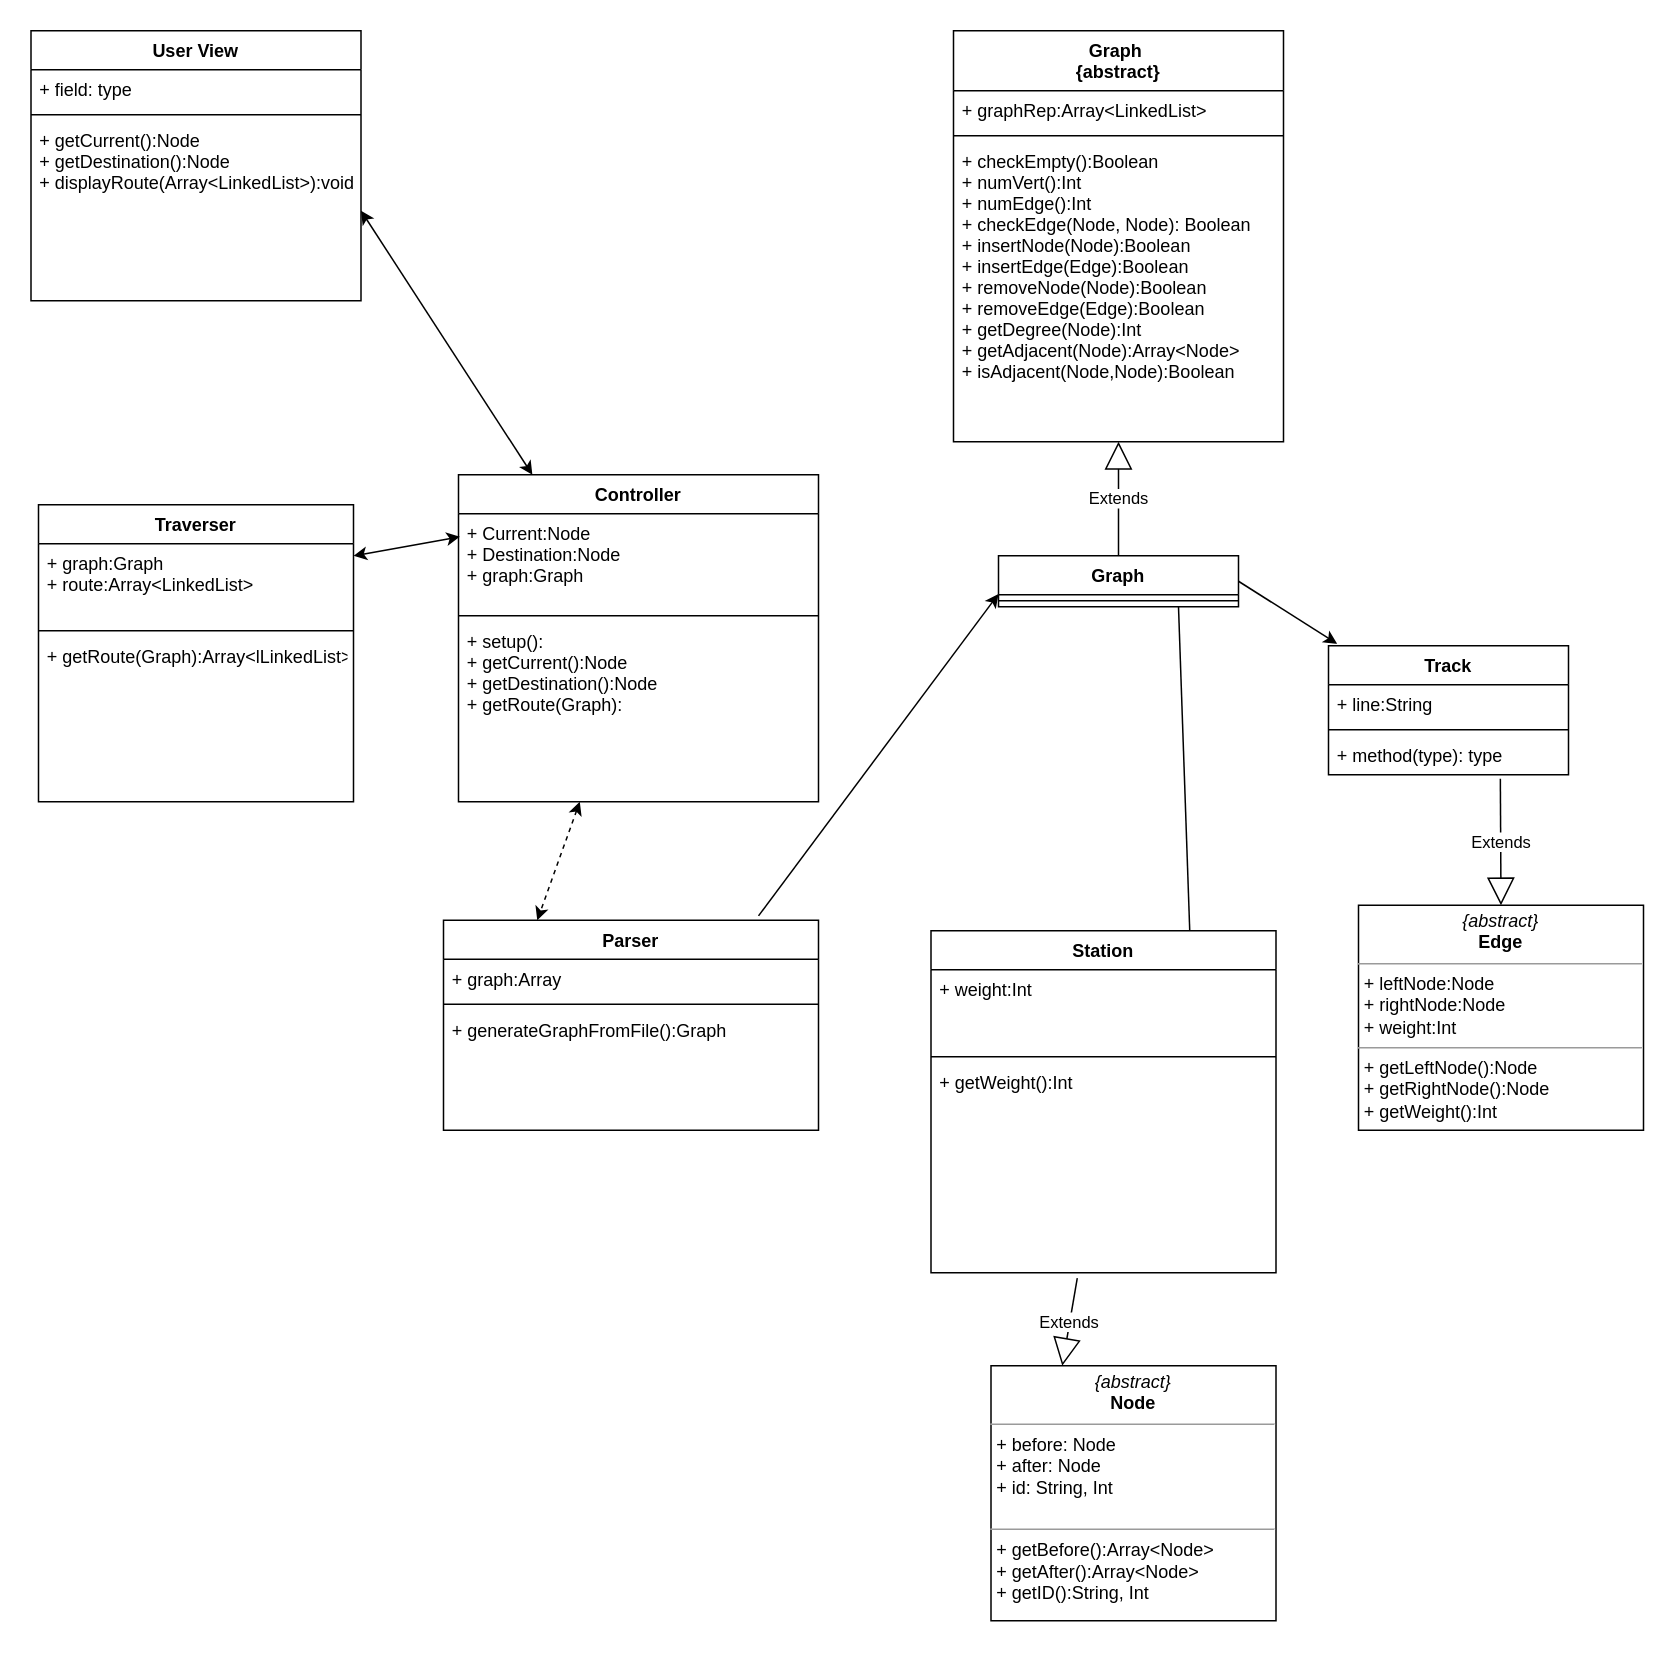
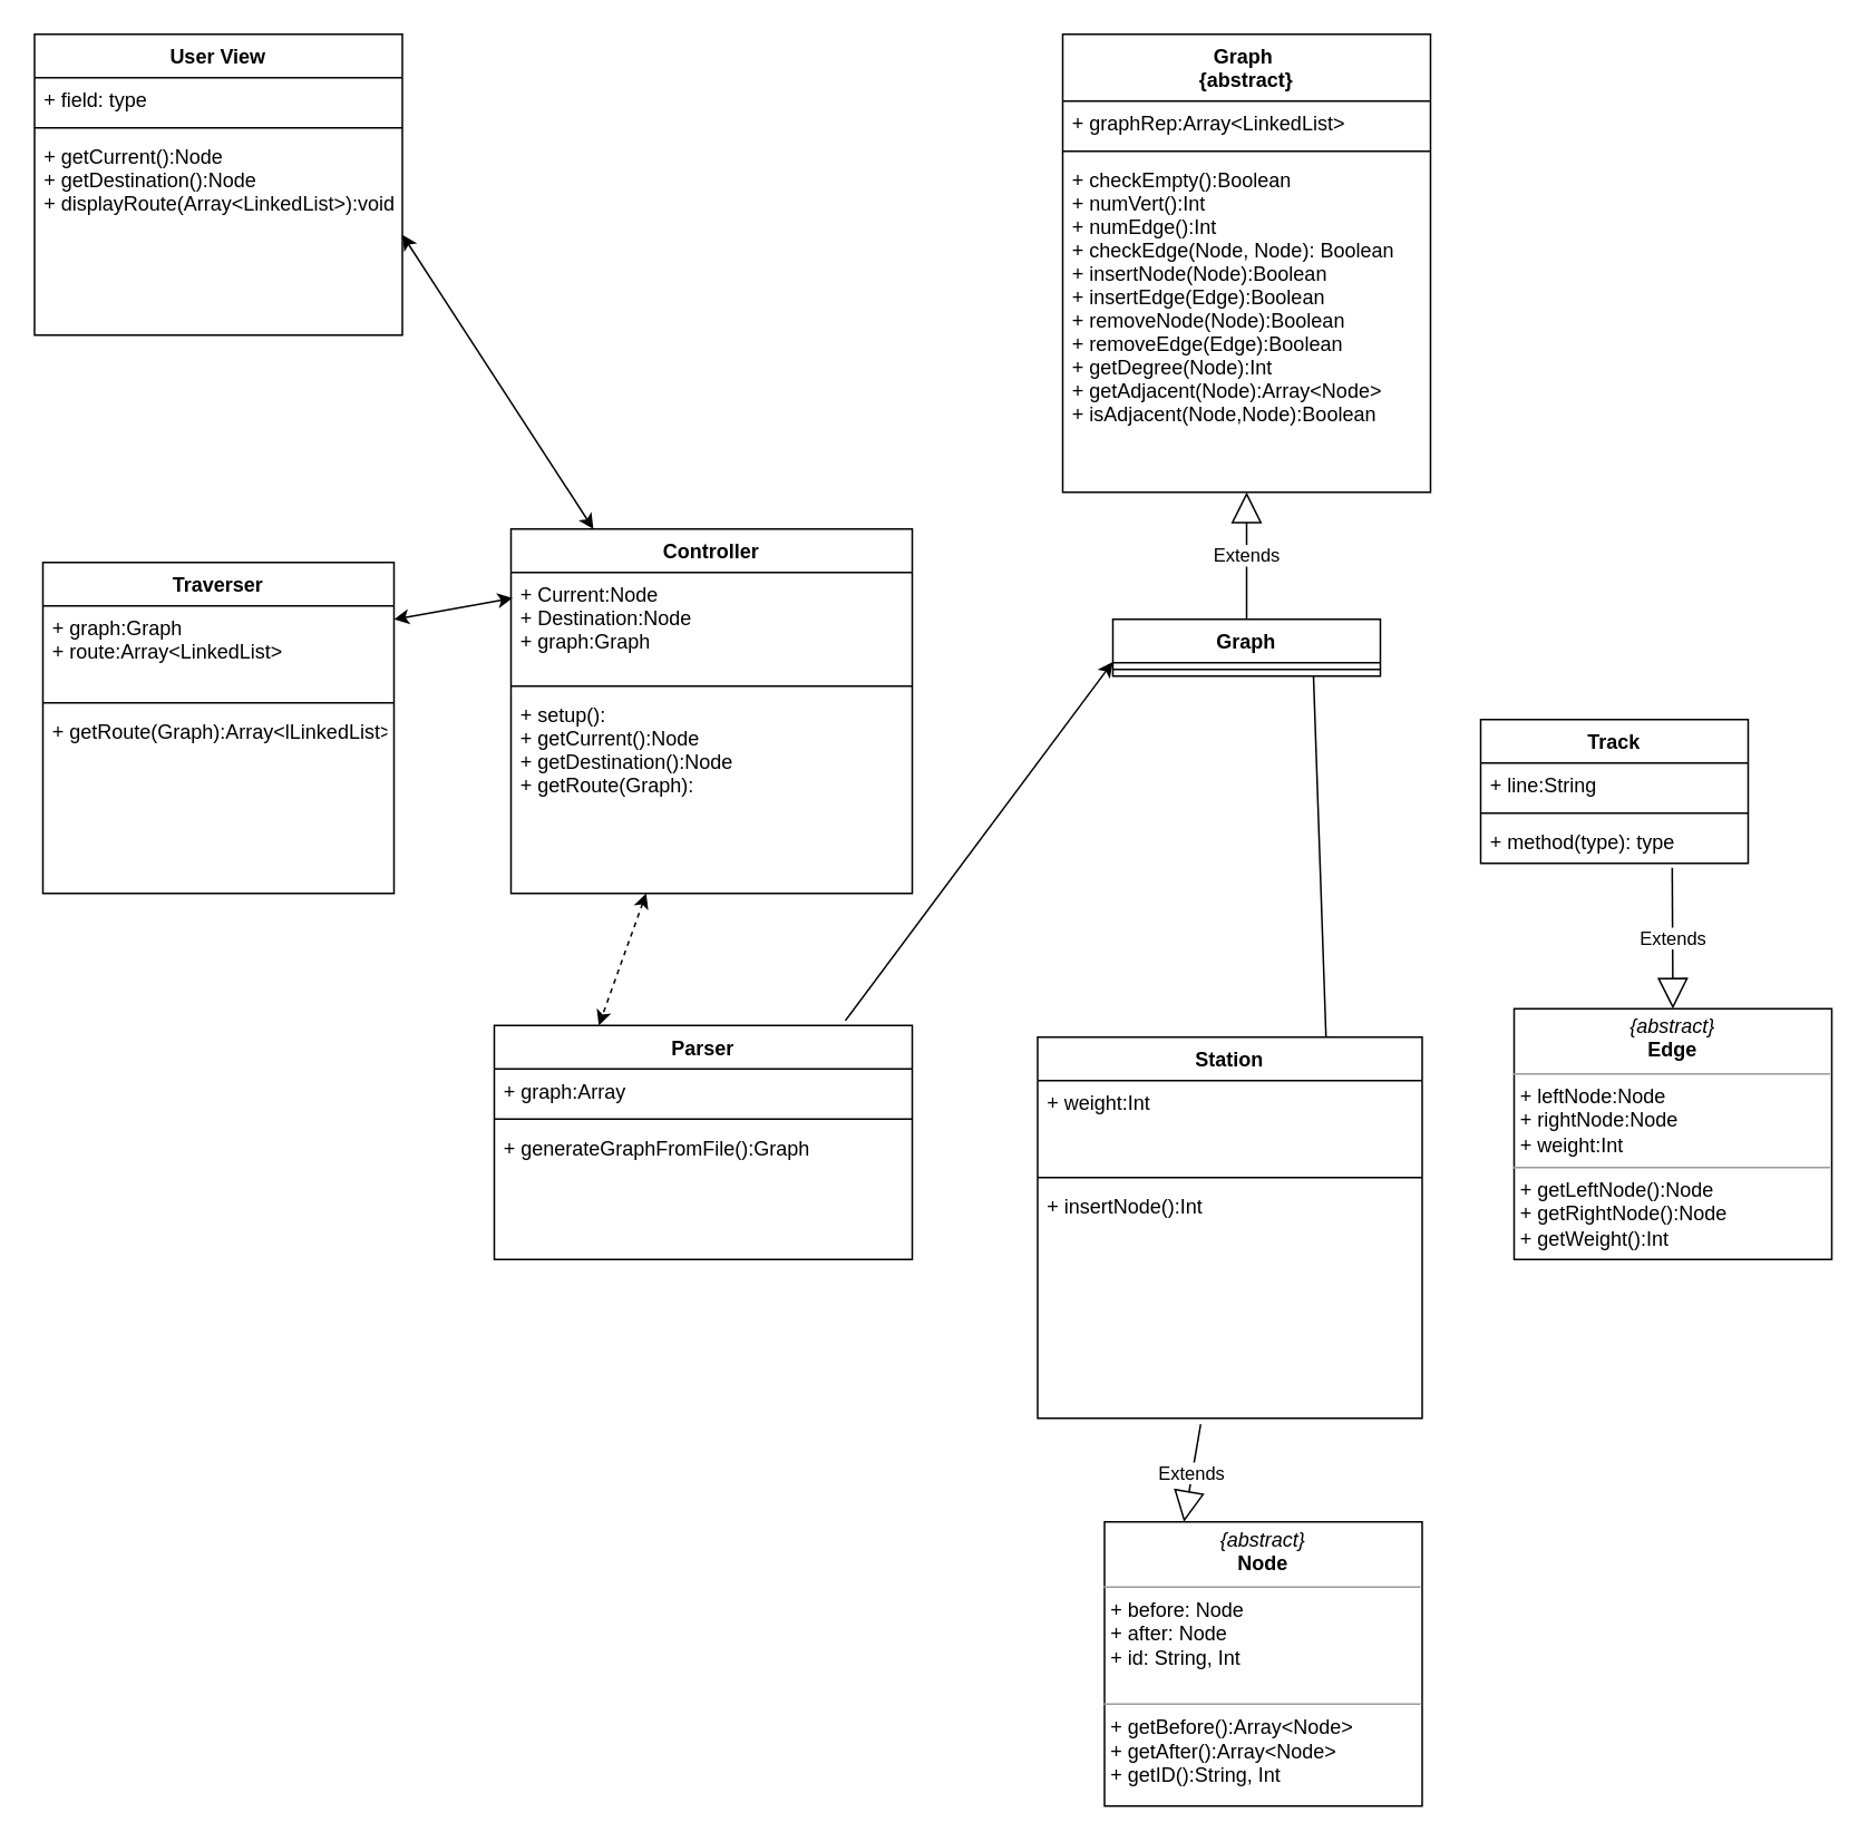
- <mxCell id="42" value="" style="endArrow=classic;html=1;exitX=1;exitY=0.5;exitDx=0;exitDy=0;entryX=0.036;entryY=-0.015;entryDx=0;entryDy=0;entryPerimeter=0;" edge="1" parent="1" source="32" target="27"><mxGeometry width="50" height="50" relative="1" as="geometry"><mxPoint x="885" y="400" as="sourcePoint" /><mxPoint x="935" y="350" as="targetPoint" /></mxGeometry></mxCell>
- <mxCell id="21" value="+ getWeight():Int" style="text;strokeColor=none;fillColor=none;align=left;verticalAlign=top;spacingLeft=4;spacingRight=4;overflow=hidden;rotatable=0;points=[[0,0.5],[1,0.5]];portConstraint=eastwest;" vertex="1" parent="18"><mxGeometry y="88" width="230" height="140" as="geometry" /></mxCell>
+ <mxCell id="21" value="+ insertNode():Int" style="text;strokeColor=none;fillColor=none;align=left;verticalAlign=top;spacingLeft=4;spacingRight=4;overflow=hidden;rotatable=0;points=[[0,0.5],[1,0.5]];portConstraint=eastwest;" vertex="1" parent="18"><mxGeometry y="88" width="230" height="140" as="geometry" /></mxCell>
